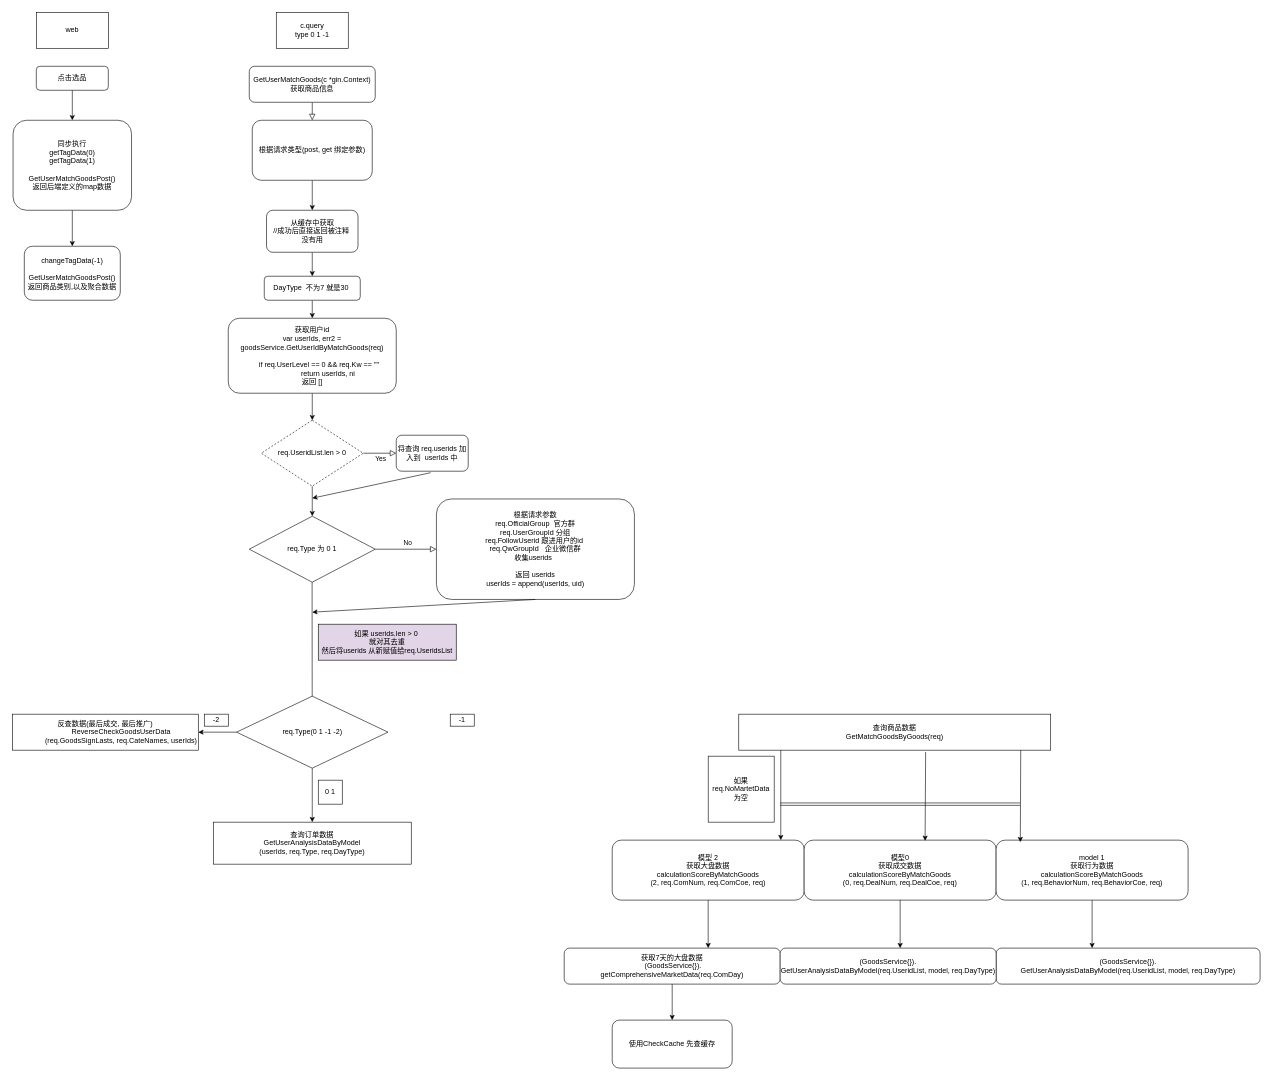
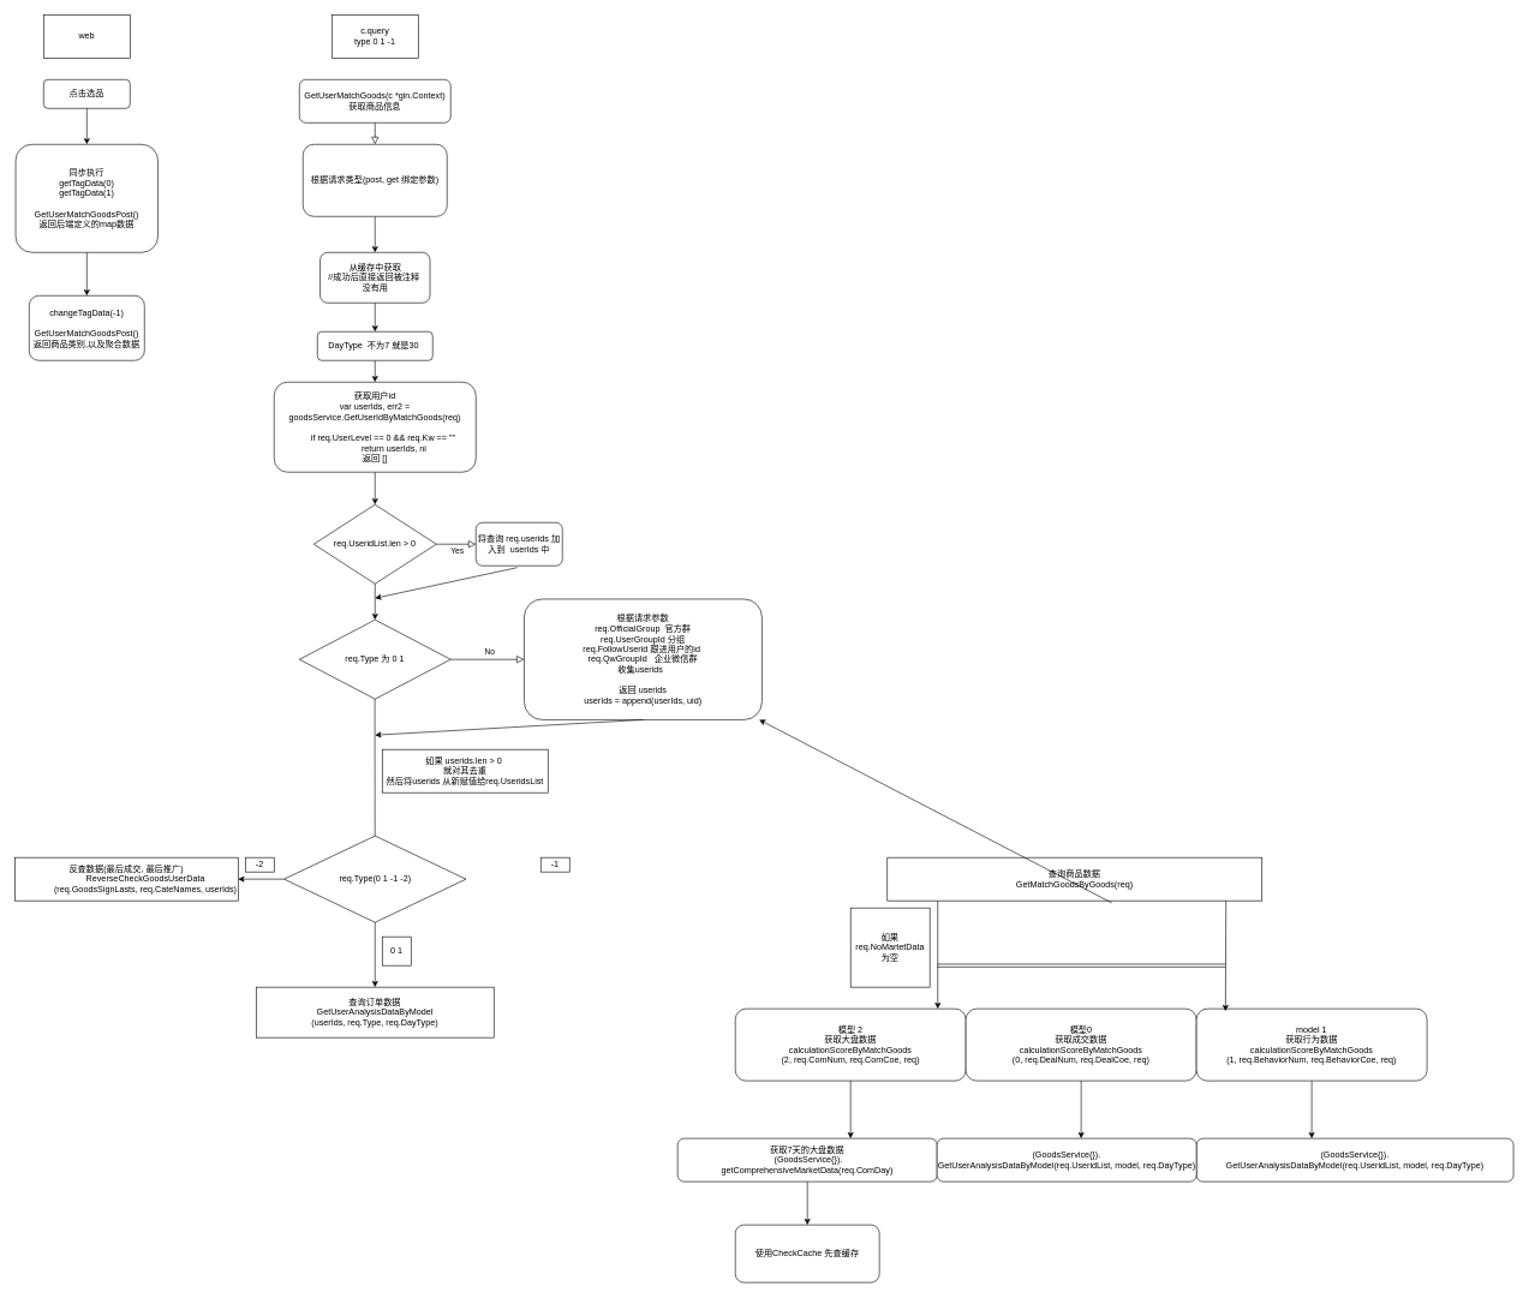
- <mxCell id="18" value="req.UseridList.len &amp;gt; 0" style="rhombus;whiteSpace=wrap;html=1;dashed=1;" vertex="1" parent="1"><mxGeometry x="435" y="700" width="170" height="110" as="geometry" /></mxCell>
+ <mxCell id="18" value="req.UseridList.len &amp;gt; 0" style="rhombus;whiteSpace=wrap;html=1;" vertex="1" parent="1"><mxGeometry x="435" y="700" width="170" height="110" as="geometry" /></mxCell>
- <mxCell id="30" value="如果 userids.len &amp;gt; 0&amp;nbsp;&lt;div&gt;就对其去重&lt;/div&gt;&lt;div&gt;然后将userids 从新赋值给req.UseridsList&lt;/div&gt;" style="rounded=0;whiteSpace=wrap;html=1;fillColor=#e1d5e7;" vertex="1" parent="1"><mxGeometry x="530" y="1040" width="230" height="60" as="geometry" /></mxCell>
+ <mxCell id="30" value="如果 userids.len &amp;gt; 0&amp;nbsp;&lt;div&gt;就对其去重&lt;/div&gt;&lt;div&gt;然后将userids 从新赋值给req.UseridsList&lt;/div&gt;" style="rounded=0;whiteSpace=wrap;html=1;" vertex="1" parent="1"><mxGeometry x="530" y="1040" width="230" height="60" as="geometry" /></mxCell>
- <mxCell id="49" value="" style="endArrow=classic;html=1;rounded=0;exitX=0.599;exitY=1.049;exitDx=0;exitDy=0;exitPerimeter=0;entryX=0.63;entryY=0.011;entryDx=0;entryDy=0;entryPerimeter=0;" edge="1" parent="1" source="35" target="43"><mxGeometry width="50" height="50" relative="1" as="geometry"><mxPoint x="1541" y="1260" as="sourcePoint" /><mxPoint x="1542" y="1380" as="targetPoint" /></mxGeometry></mxCell>
+ <mxCell id="49" value="" style="endArrow=classic;html=1;rounded=0;exitX=0.599;exitY=1.049;exitDx=0;exitDy=0;exitPerimeter=0;" edge="1" parent="1" source="35" target="25"><mxGeometry width="50" height="50" relative="1" as="geometry"><mxPoint x="1541" y="1260" as="sourcePoint" /><mxPoint x="1542" y="1380" as="targetPoint" /></mxGeometry></mxCell>
